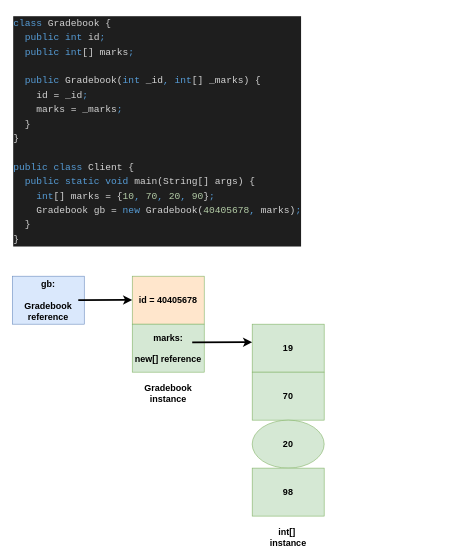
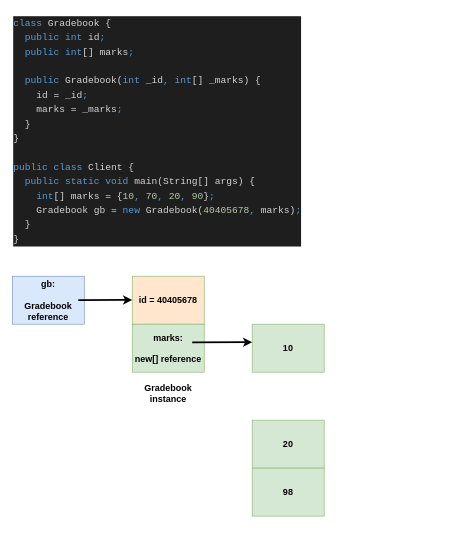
- <mxCell id="9" value="19" style="rounded=0;whiteSpace=wrap;html=1;fontSize=15;fontStyle=1;fillColor=#d5e8d4;strokeColor=#82b366;" vertex="1" parent="1"><mxGeometry x="420" y="540" width="120" height="80" as="geometry" /></mxCell>
+ <mxCell id="9" value="10" style="rounded=0;whiteSpace=wrap;html=1;fontSize=15;fontStyle=1;fillColor=#d5e8d4;strokeColor=#82b366;" vertex="1" parent="1"><mxGeometry x="420" y="540" width="120" height="80" as="geometry" /></mxCell>
- <mxCell id="10" value="70" style="rounded=0;whiteSpace=wrap;html=1;fontSize=15;fontStyle=1;fillColor=#d5e8d4;strokeColor=#82b366;" vertex="1" parent="1"><mxGeometry x="420" y="620" width="120" height="80" as="geometry" /></mxCell>
- <mxCell id="11" value="&lt;span style=&quot;font-size: 15px&quot;&gt;20&lt;br&gt;&lt;/span&gt;" style="ellipse;whiteSpace=wrap;html=1;fontSize=15;fontStyle=1;fillColor=#d5e8d4;strokeColor=#82b366;" vertex="1" parent="1"><mxGeometry x="420" y="700" width="120" height="80" as="geometry" /></mxCell>
+ <mxCell id="11" value="&lt;span style=&quot;font-size: 15px&quot;&gt;20&lt;br&gt;&lt;/span&gt;" style="rounded=0;whiteSpace=wrap;html=1;fontSize=15;fontStyle=1;fillColor=#d5e8d4;strokeColor=#82b366;" vertex="1" parent="1"><mxGeometry x="420" y="700" width="120" height="80" as="geometry" /></mxCell>
- <mxCell id="7" value="int[]&amp;nbsp;&lt;br&gt;instance" style="text;html=1;strokeColor=none;fillColor=none;align=center;verticalAlign=middle;whiteSpace=wrap;rounded=0;fontSize=15;fontStyle=1" parent="1" vertex="1"><mxGeometry x="450" y="880" width="60" height="30" as="geometry" /></mxCell>
